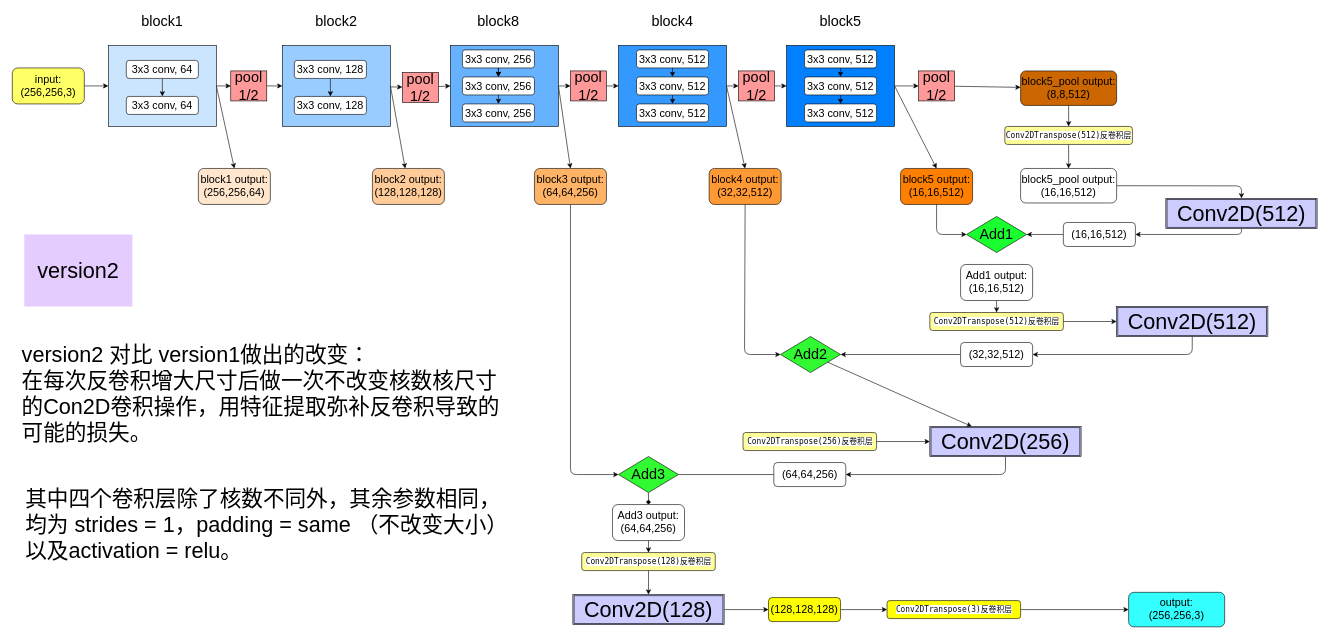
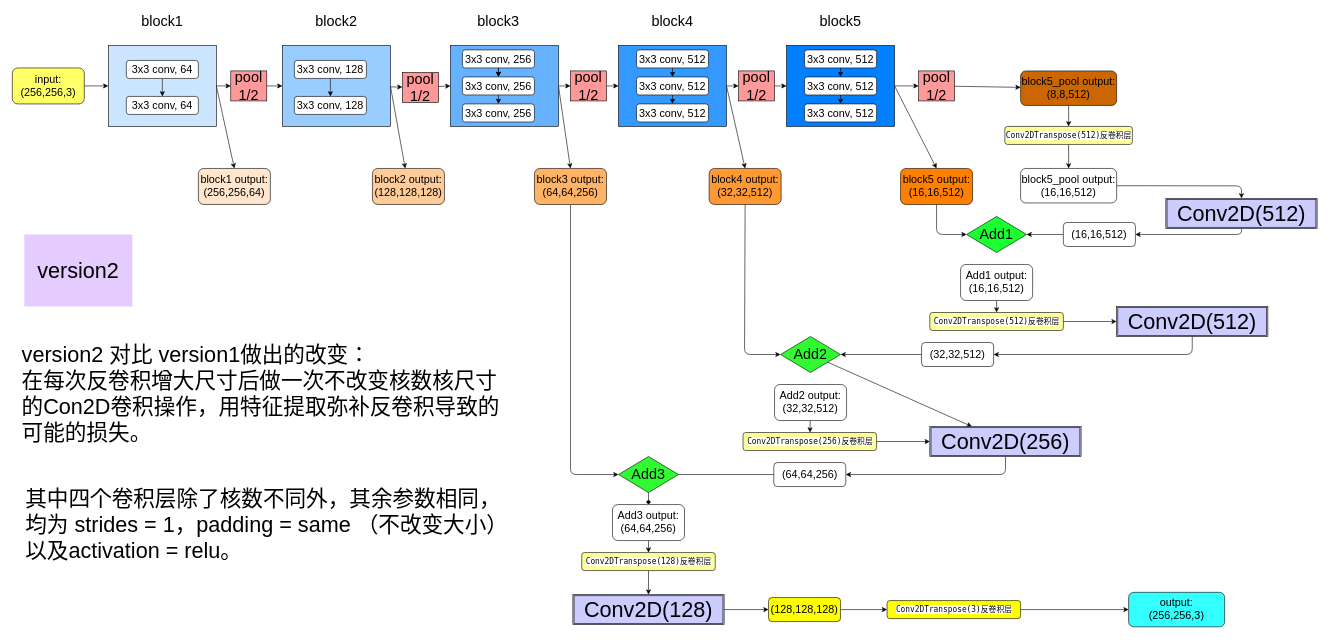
- <mxCell id="44" value="&lt;font style=&quot;font-size: 24px&quot;&gt;block8&lt;/font&gt;" style="text;html=1;strokeColor=none;fillColor=none;align=center;verticalAlign=middle;whiteSpace=wrap;rounded=0;fontSize=18;" vertex="1" parent="1"><mxGeometry x="800" y="20" width="60" height="30" as="geometry" /></mxCell>
+ <mxCell id="44" value="&lt;font style=&quot;font-size: 24px&quot;&gt;block3&lt;/font&gt;" style="text;html=1;strokeColor=none;fillColor=none;align=center;verticalAlign=middle;whiteSpace=wrap;rounded=0;fontSize=18;" vertex="1" parent="1"><mxGeometry x="800" y="20" width="60" height="30" as="geometry" /></mxCell>
- <mxCell id="78" value="(32,32,512)" style="rounded=1;whiteSpace=wrap;html=1;fontSize=18;" vertex="1" parent="1"><mxGeometry x="1600" y="570" width="120" height="40" as="geometry" /></mxCell>
+ <mxCell id="78" value="(32,32,512)" style="rounded=1;whiteSpace=wrap;html=1;fontSize=18;" vertex="1" parent="1"><mxGeometry x="1535" y="570" width="120" height="40" as="geometry" /></mxCell>
+ <mxCell id="80" value="Add2 output:&lt;br&gt;(32,32,512)" style="rounded=1;whiteSpace=wrap;html=1;fontSize=18;" vertex="1" parent="1"><mxGeometry x="1290" y="640" width="120" height="60" as="geometry" /></mxCell>
+ <mxCell id="79" value="" style="edgeStyle=none;html=1;fontSize=24;" edge="1" parent="1" source="80" target="82"><mxGeometry relative="1" as="geometry" /></mxCell>
